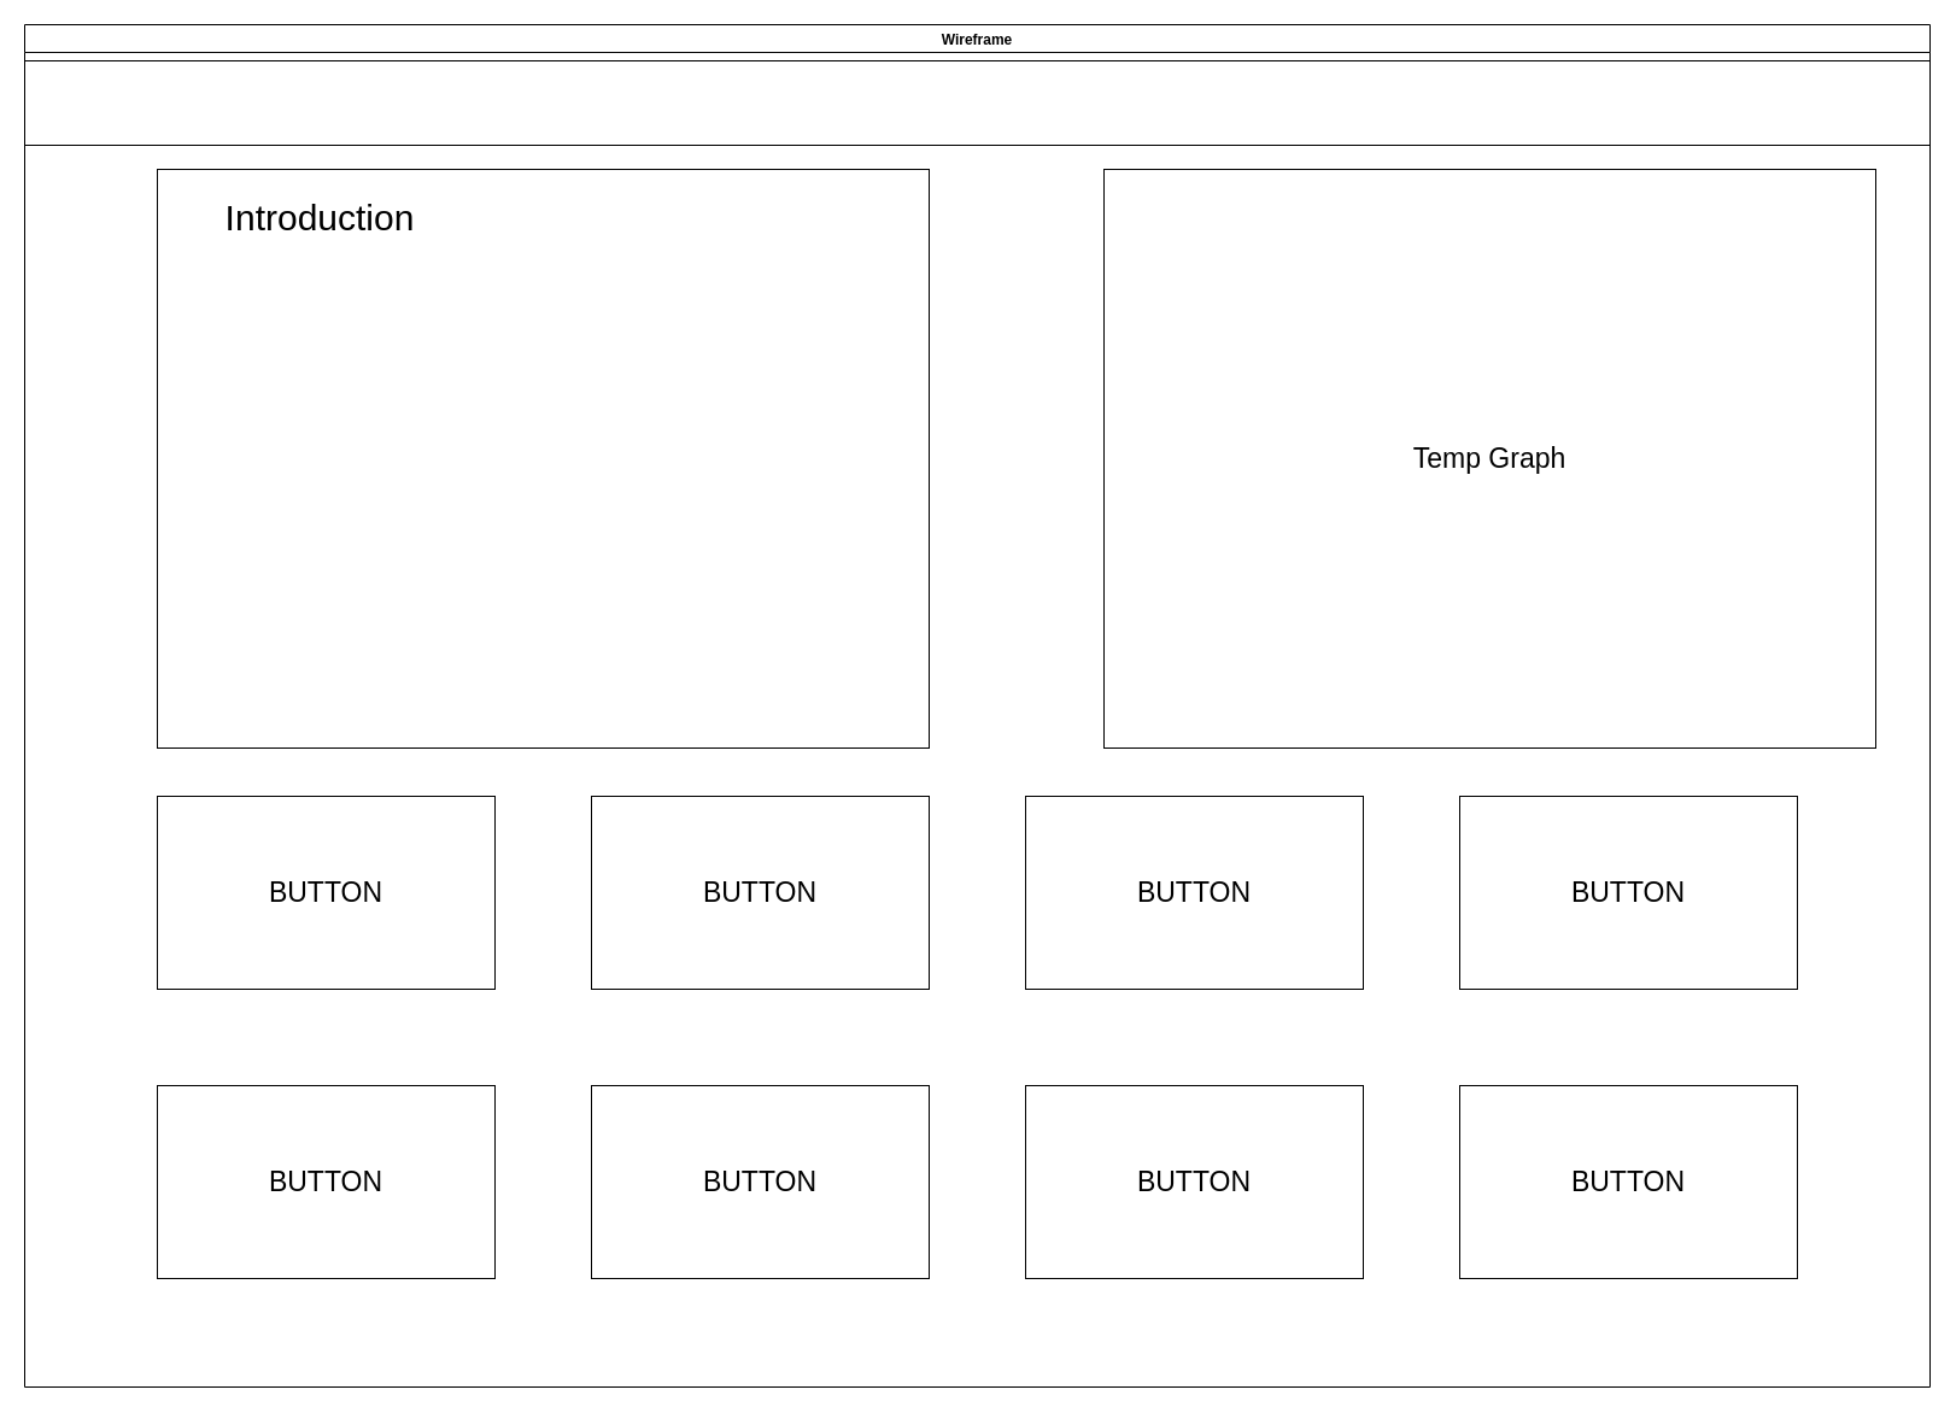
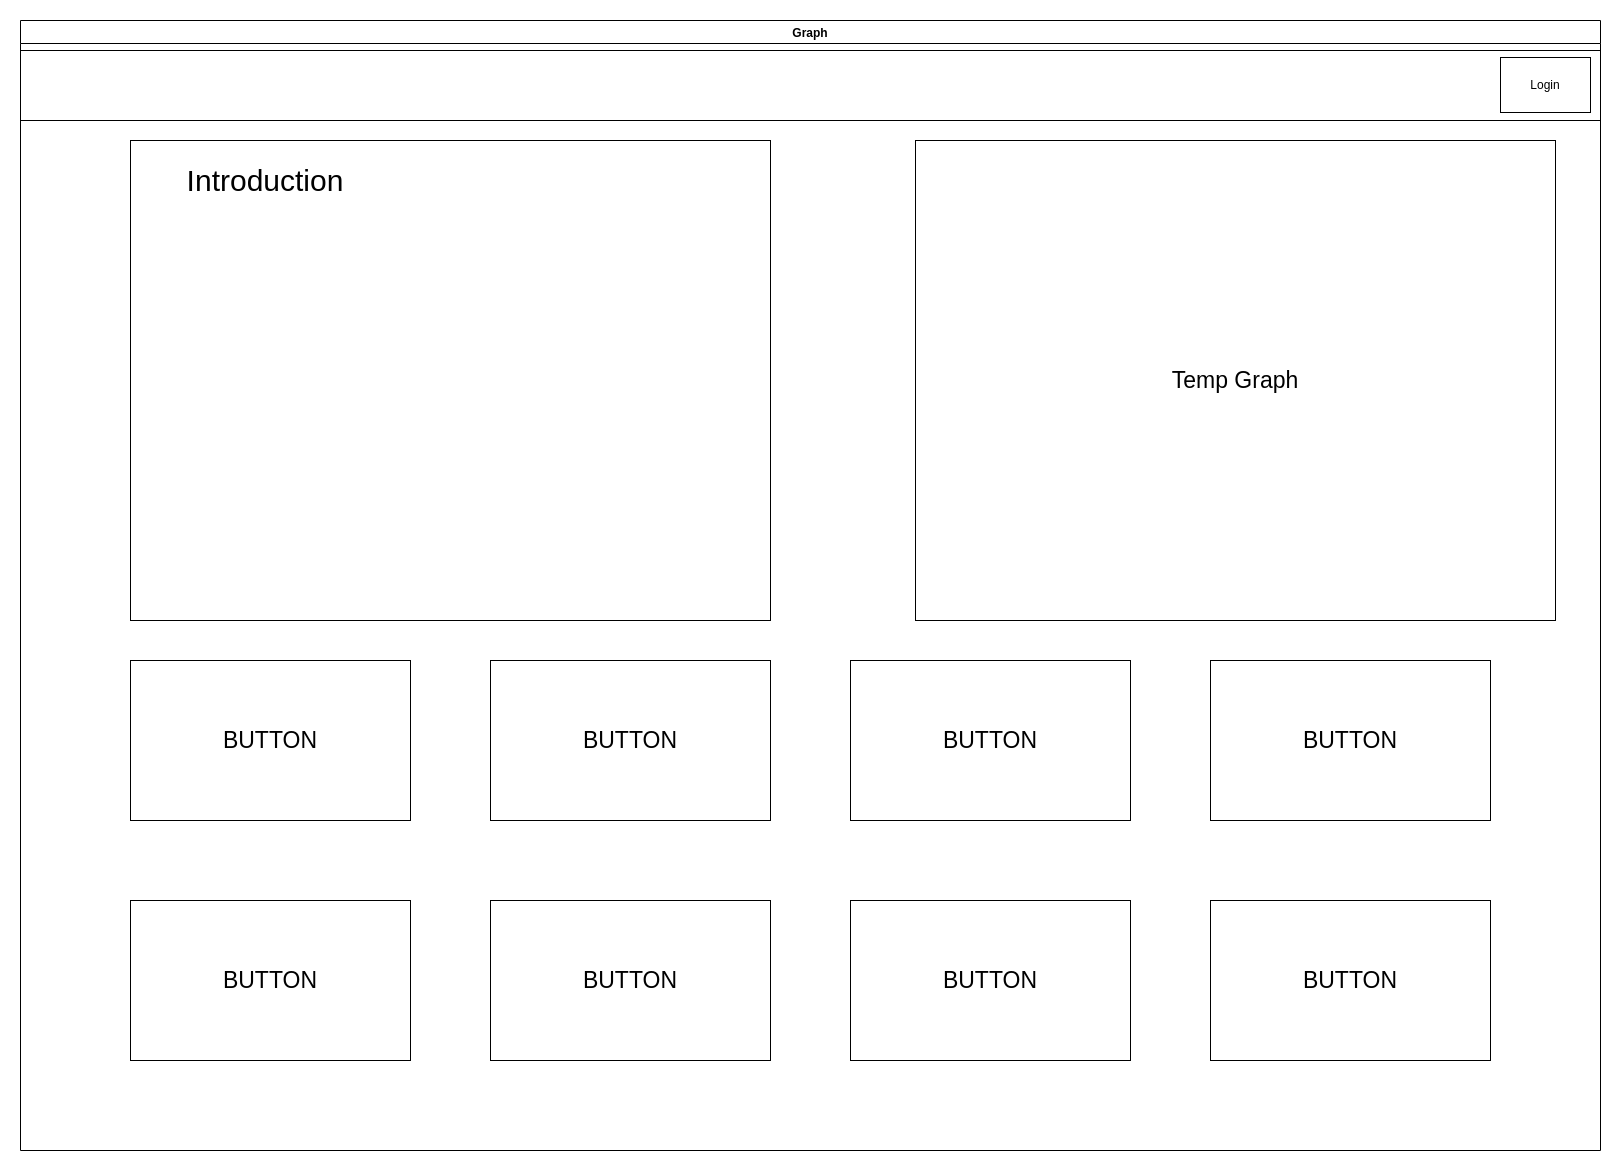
- <mxCell id="2" value="Wireframe" style="swimlane;" parent="1" vertex="1"><mxGeometry x="20" y="20" width="1580" height="1130" as="geometry"><mxRectangle x="10" y="50" width="90" height="23" as="alternateBounds" /></mxGeometry></mxCell>
+ <mxCell id="2" value="Graph" style="swimlane;" parent="1" vertex="1"><mxGeometry x="20" y="20" width="1580" height="1130" as="geometry"><mxRectangle x="10" y="50" width="90" height="23" as="alternateBounds" /></mxGeometry></mxCell>
+ <mxCell id="4" value="Login" style="rounded=0;whiteSpace=wrap;html=1;" parent="2" vertex="1"><mxGeometry x="1480" y="37" width="90" height="55" as="geometry" /></mxCell>
